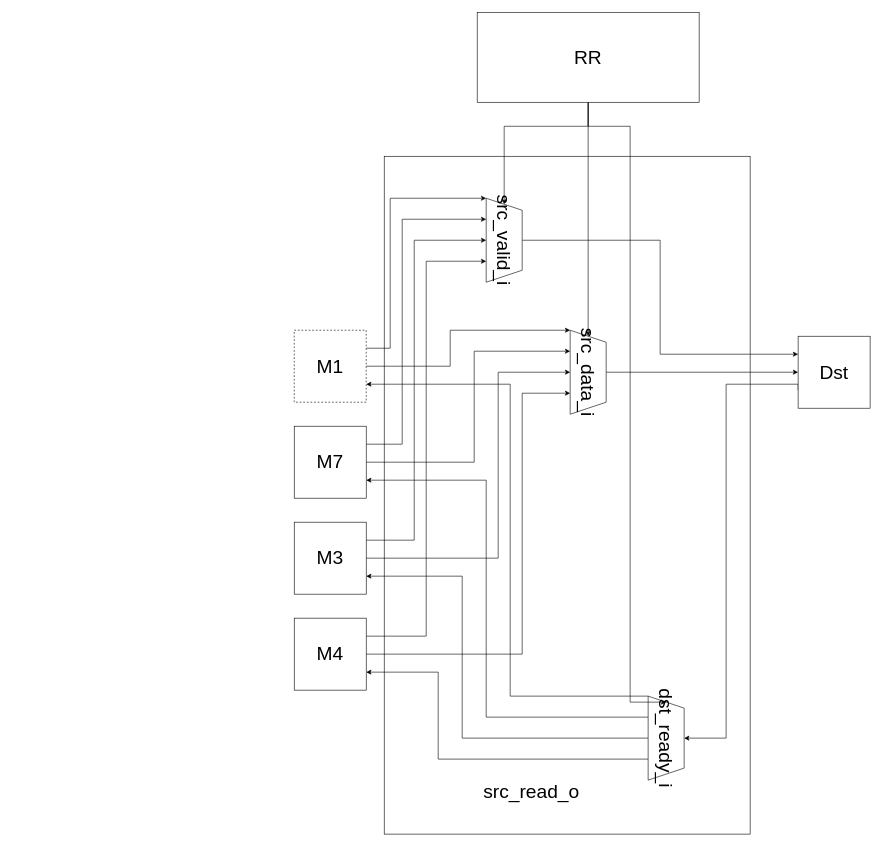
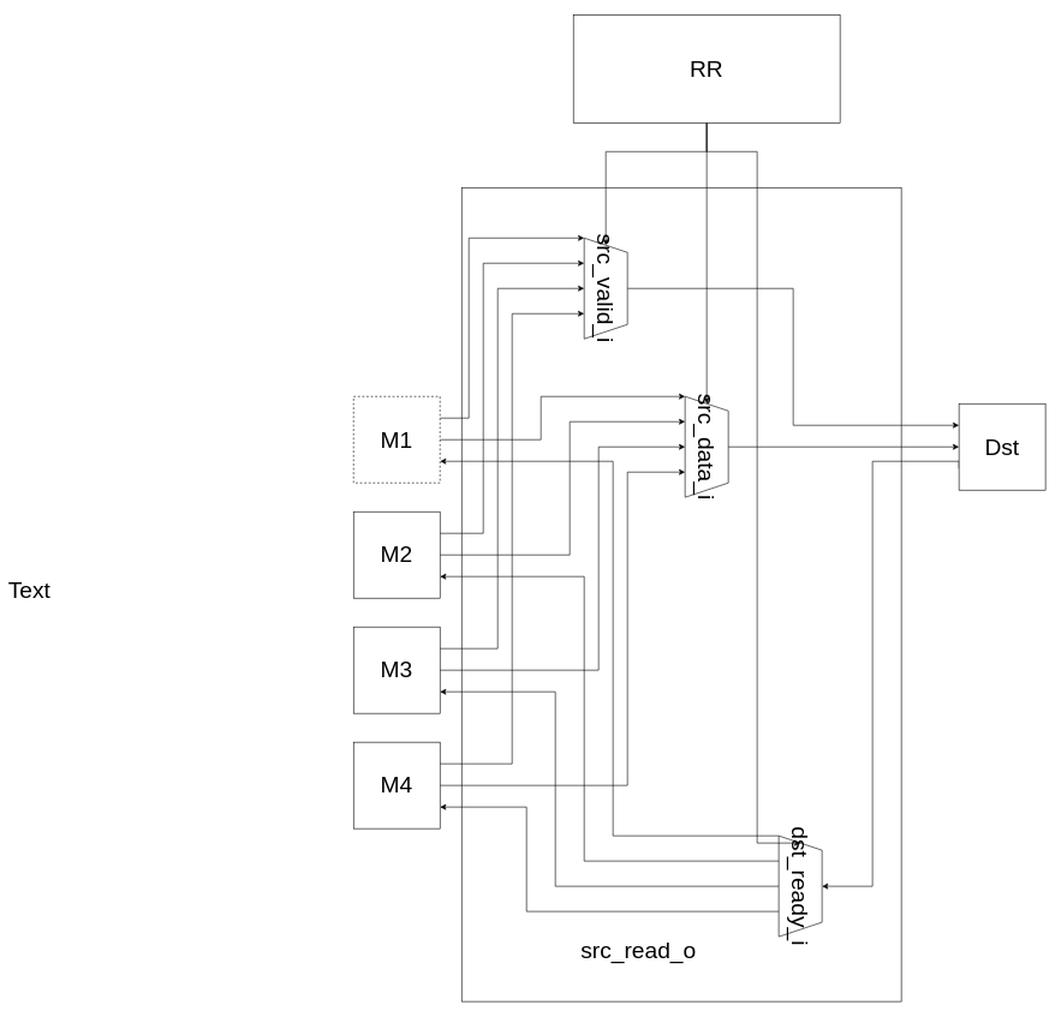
- <mxCell id="8" value="M7" style="rounded=0;whiteSpace=wrap;html=1;fontSize=32;" vertex="1" parent="1"><mxGeometry x="490" y="710" width="120" height="120" as="geometry" /></mxCell>
+ <mxCell id="8" value="M2" style="rounded=0;whiteSpace=wrap;html=1;fontSize=32;" vertex="1" parent="1"><mxGeometry x="490" y="710" width="120" height="120" as="geometry" /></mxCell>
+ <mxCell id="31" value="Text" style="text;html=1;align=center;verticalAlign=middle;resizable=0;points=[];autosize=1;strokeColor=none;fillColor=none;fontSize=32;" vertex="1" parent="1"><mxGeometry x="20" y="810" width="40" height="20" as="geometry" /></mxCell>
